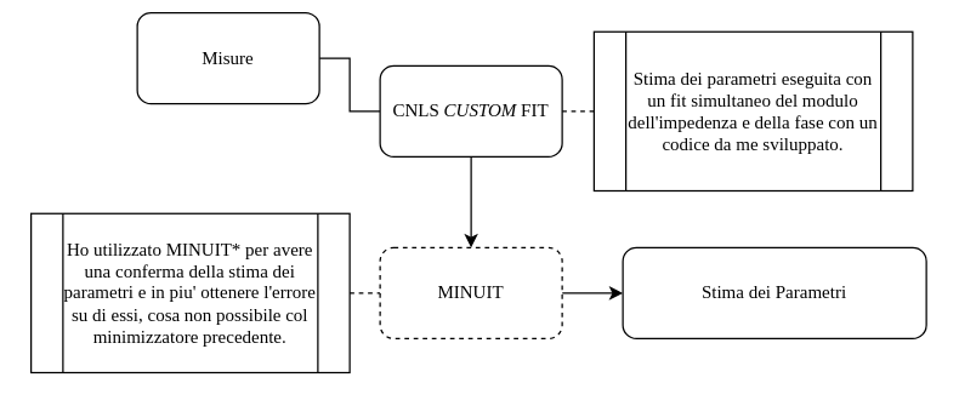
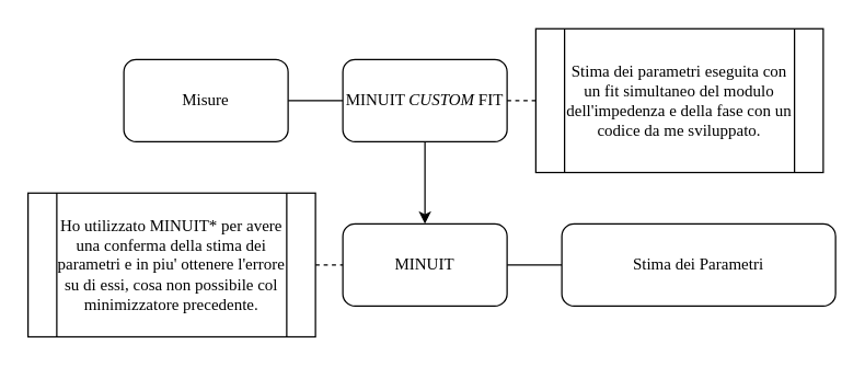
- <mxCell id="3" value="Misure" style="rounded=1;whiteSpace=wrap;html=1;fontFamily=Verdana;" parent="1" vertex="1"><mxGeometry x="90" y="8" width="120" height="60" as="geometry" /></mxCell>
+ <mxCell id="3" value="Misure" style="rounded=1;whiteSpace=wrap;html=1;fontFamily=Verdana;" parent="1" vertex="1"><mxGeometry x="90" y="43" width="120" height="60" as="geometry" /></mxCell>
- <mxCell id="5" value="CNLS &lt;i&gt;CUSTOM&lt;/i&gt;&amp;nbsp;FIT" style="rounded=1;whiteSpace=wrap;html=1;fontFamily=Times New Roman;" parent="1" vertex="1"><mxGeometry x="250" y="43" width="120" height="60" as="geometry" /></mxCell>
+ <mxCell id="5" value="MINUIT &lt;i&gt;CUSTOM&lt;/i&gt;&amp;nbsp;FIT" style="rounded=1;whiteSpace=wrap;html=1;fontFamily=Times New Roman;" parent="1" vertex="1"><mxGeometry x="250" y="43" width="120" height="60" as="geometry" /></mxCell>
- <mxCell id="7" value="MINUIT" style="rounded=1;whiteSpace=wrap;html=1;fontFamily=Times New Roman;dashed=1;" parent="1" vertex="1"><mxGeometry x="250" y="163" width="120" height="60" as="geometry" /></mxCell>
+ <mxCell id="7" value="MINUIT" style="rounded=1;whiteSpace=wrap;html=1;fontFamily=Times New Roman;" parent="1" vertex="1"><mxGeometry x="250" y="163" width="120" height="60" as="geometry" /></mxCell>
- <mxCell id="6" value="" style="edgeStyle=orthogonalEdgeStyle;rounded=0;orthogonalLoop=1;jettySize=auto;html=1;" parent="1" source="7" target="8" edge="1"><mxGeometry relative="1" as="geometry" /></mxCell>
+ <mxCell id="6" value="" style="edgeStyle=orthogonalEdgeStyle;rounded=0;orthogonalLoop=1;jettySize=auto;html=1;endArrow=none;" parent="1" source="7" target="8" edge="1"><mxGeometry relative="1" as="geometry" /></mxCell>
